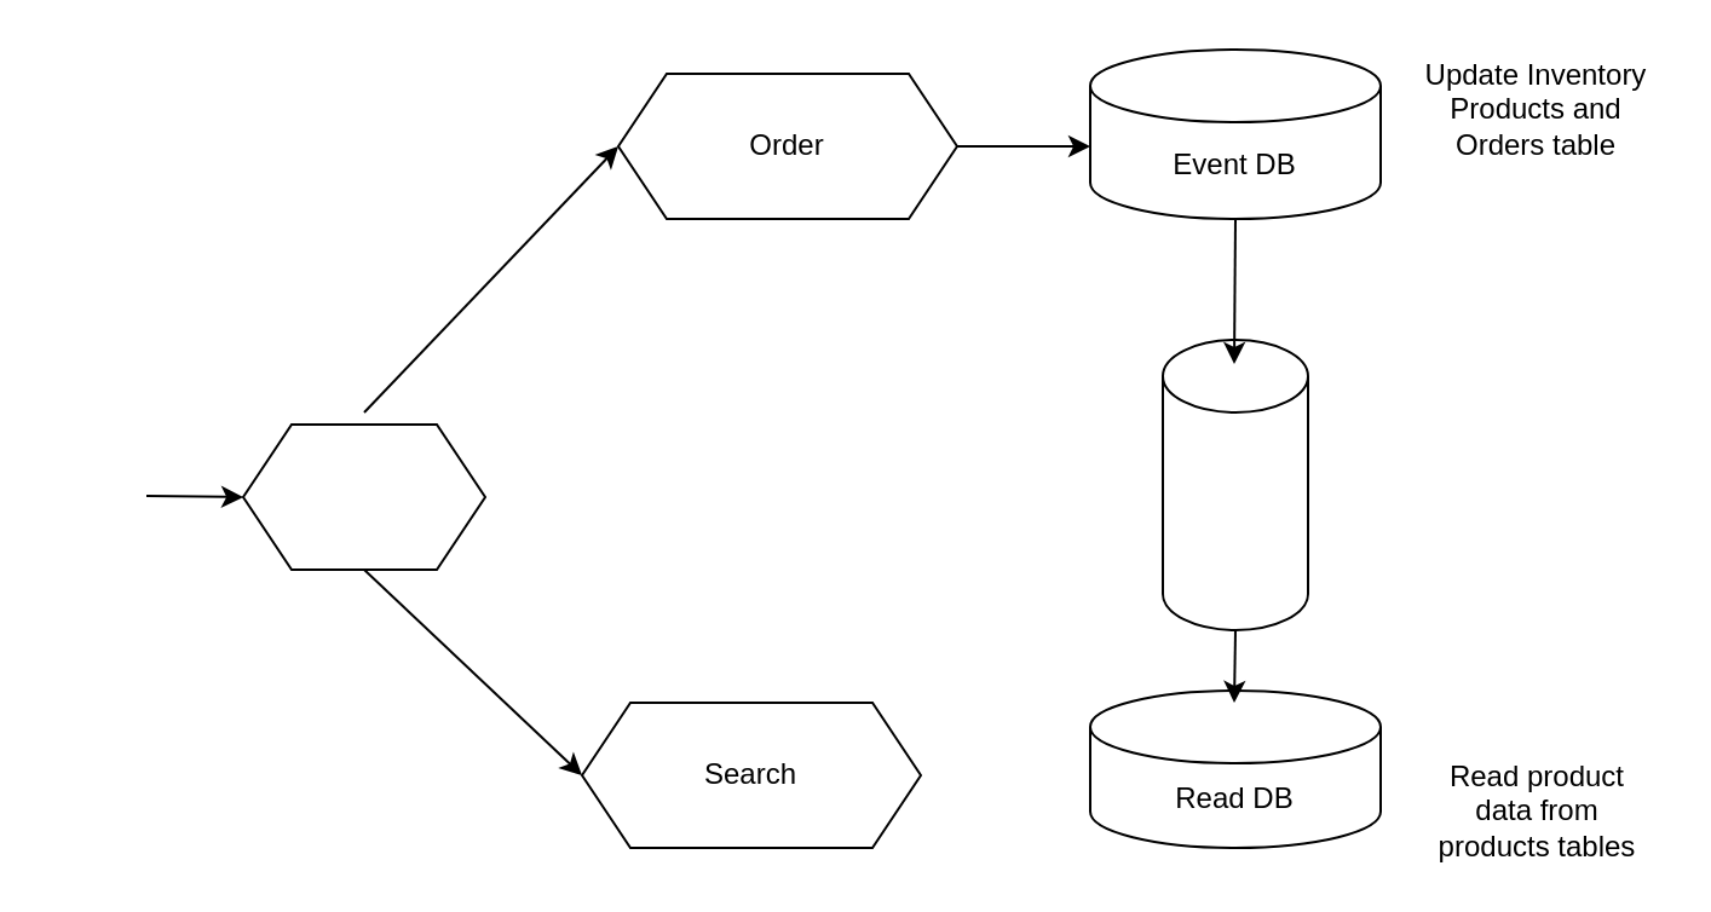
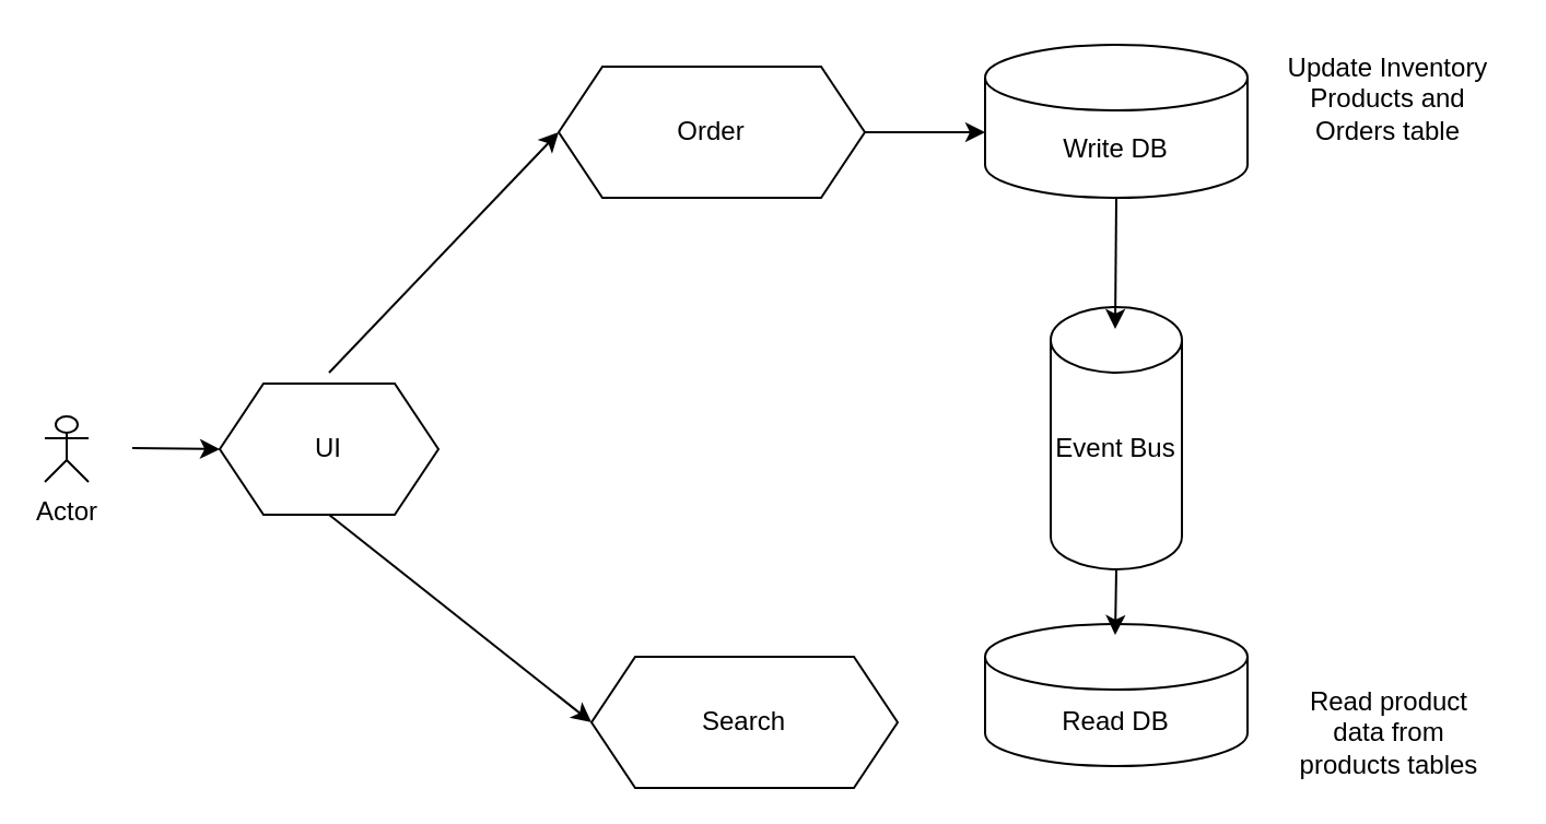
- <mxCell id="11" value="Event DB" style="shape=cylinder3;whiteSpace=wrap;html=1;boundedLbl=1;backgroundOutline=1;size=15;" vertex="1" parent="1"><mxGeometry x="450" y="20" width="120" height="70" as="geometry" /></mxCell>
+ <mxCell id="11" value="Write DB" style="shape=cylinder3;whiteSpace=wrap;html=1;boundedLbl=1;backgroundOutline=1;size=15;" vertex="1" parent="1"><mxGeometry x="450" y="20" width="120" height="70" as="geometry" /></mxCell>
+ <mxCell id="2" value="Actor" style="shape=umlActor;verticalLabelPosition=bottom;verticalAlign=top;html=1;outlineConnect=0;" vertex="1" parent="1"><mxGeometry x="20" y="190" width="20" height="30" as="geometry" /></mxCell>
+ <mxCell id="5" value="UI" style="text;html=1;align=center;verticalAlign=middle;whiteSpace=wrap;rounded=0;" vertex="1" parent="1"><mxGeometry x="120" y="190" width="60" height="30" as="geometry" /></mxCell>
+ <mxCell id="16" value="Event Bus" style="text;html=1;align=center;verticalAlign=middle;whiteSpace=wrap;rounded=0;" vertex="1" parent="1"><mxGeometry x="480" y="190" width="60" height="30" as="geometry" /></mxCell>
- <mxCell id="8" value="Search" style="shape=hexagon;perimeter=hexagonPerimeter2;whiteSpace=wrap;html=1;fixedSize=1;" vertex="1" parent="1"><mxGeometry x="240" y="290" width="140" height="60" as="geometry" /></mxCell>
+ <mxCell id="8" value="Search" style="shape=hexagon;perimeter=hexagonPerimeter2;whiteSpace=wrap;html=1;fixedSize=1;" vertex="1" parent="1"><mxGeometry x="270" y="300" width="140" height="60" as="geometry" /></mxCell>
